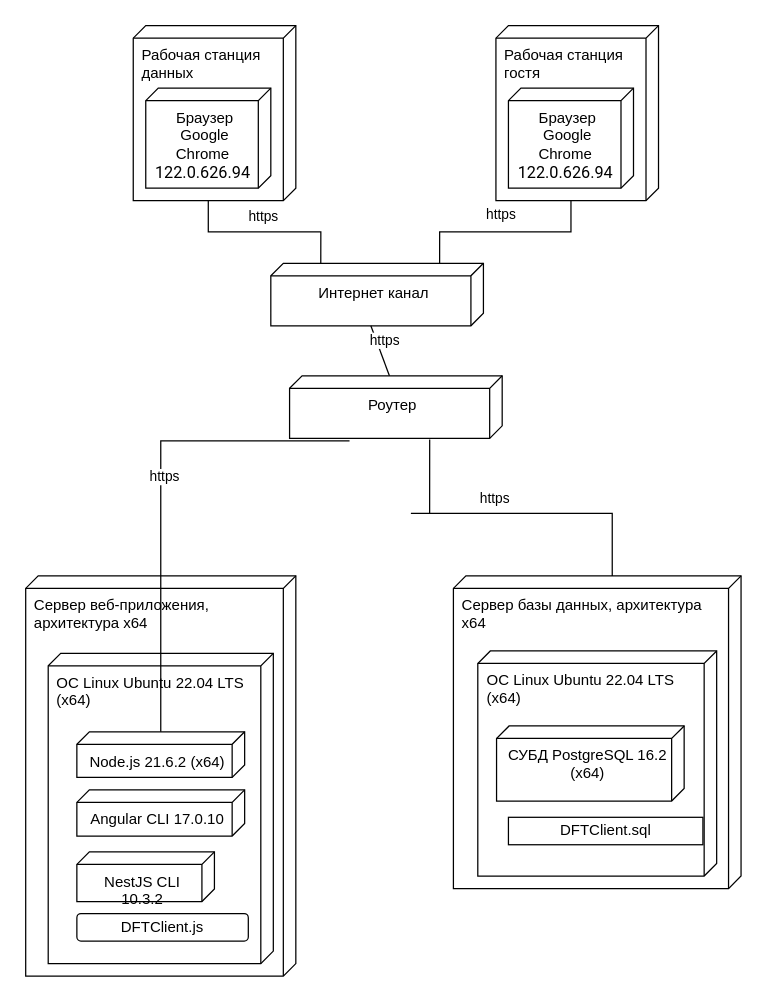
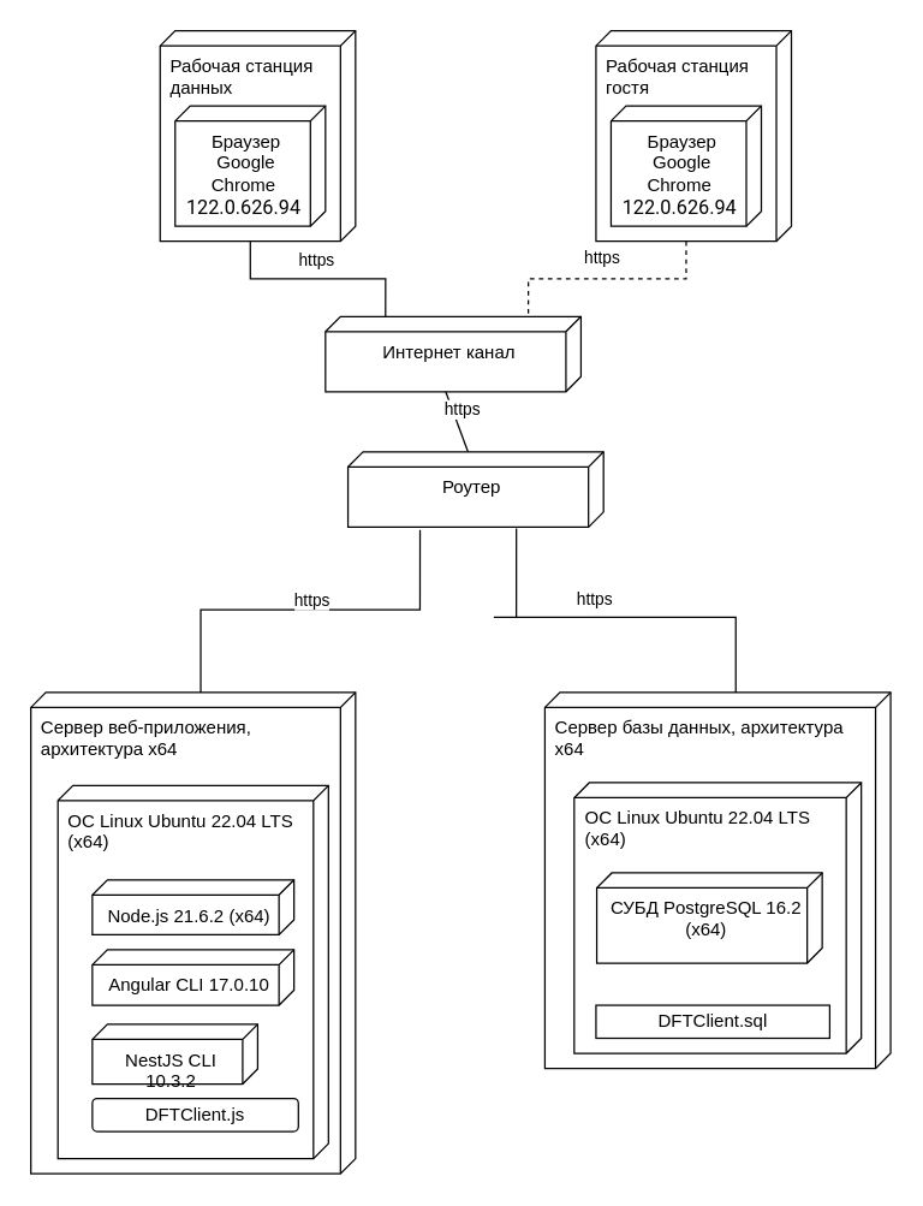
- <mxCell id="8" value="https" style="endArrow=none;html=1;endSize=12;startArrow=none;startSize=14;startFill=0;align=center;verticalAlign=bottom;endFill=0;rounded=0;exitX=0;exitY=0;exitDx=140;exitDy=70;exitPerimeter=0;entryX=0;entryY=0.206;entryDx=0;entryDy=0;entryPerimeter=0;edgeStyle=orthogonalEdgeStyle;" edge="1" parent="1" source="4" target="6"><mxGeometry x="0.039" y="-5" relative="1" as="geometry"><mxPoint x="306" y="150" as="sourcePoint" /><mxPoint x="356" y="200" as="targetPoint" /><mxPoint as="offset" /></mxGeometry></mxCell>
+ <mxCell id="8" value="https" style="endArrow=none;html=1;endSize=12;startArrow=none;startSize=14;startFill=0;align=center;verticalAlign=bottom;endFill=0;rounded=0;exitX=0;exitY=0;exitDx=140;exitDy=70;exitPerimeter=0;entryX=0;entryY=0.206;entryDx=0;entryDy=0;entryPerimeter=0;edgeStyle=orthogonalEdgeStyle;dashed=1;" edge="1" parent="1" source="4" target="6"><mxGeometry x="0.039" y="-5" relative="1" as="geometry"><mxPoint x="306" y="150" as="sourcePoint" /><mxPoint x="356" y="200" as="targetPoint" /><mxPoint as="offset" /></mxGeometry></mxCell>
- <mxCell id="18" value="https" style="endArrow=none;html=1;endSize=12;startArrow=none;startSize=14;startFill=0;align=center;verticalAlign=bottom;endFill=0;rounded=0;exitX=1.04;exitY=0.718;exitDx=0;exitDy=0;exitPerimeter=0;edgeStyle=orthogonalEdgeStyle;" edge="1" parent="1" source="10" target="13"><mxGeometry x="-0.014" y="3" relative="1" as="geometry"><mxPoint x="106" y="400" as="sourcePoint" /><mxPoint x="196" y="450" as="targetPoint" /><mxPoint as="offset" /></mxGeometry></mxCell>
+ <mxCell id="18" value="https" style="endArrow=none;html=1;endSize=12;startArrow=none;startSize=14;startFill=0;align=center;verticalAlign=bottom;endFill=0;rounded=0;exitX=1.04;exitY=0.718;exitDx=0;exitDy=0;exitPerimeter=0;edgeStyle=orthogonalEdgeStyle;entryX=0;entryY=0;entryDx=0;entryDy=103;entryPerimeter=0;" edge="1" parent="1" source="10" target="11"><mxGeometry x="-0.014" y="3" relative="1" as="geometry"><mxPoint x="106" y="400" as="sourcePoint" /><mxPoint x="196" y="450" as="targetPoint" /><mxPoint as="offset" /></mxGeometry></mxCell>
- <mxCell id="22" value="DFTClient.sql" style="fontStyle=0;html=1;whiteSpace=wrap;" vertex="1" parent="20"><mxGeometry x="24.5" y="133.02" width="155.5" height="21.94" as="geometry" /></mxCell>
+ <mxCell id="22" value="DFTClient.sql" style="fontStyle=0;html=1;whiteSpace=wrap;" vertex="1" parent="20"><mxGeometry x="14.5" y="148.02" width="155.5" height="21.94" as="geometry" /></mxCell>
